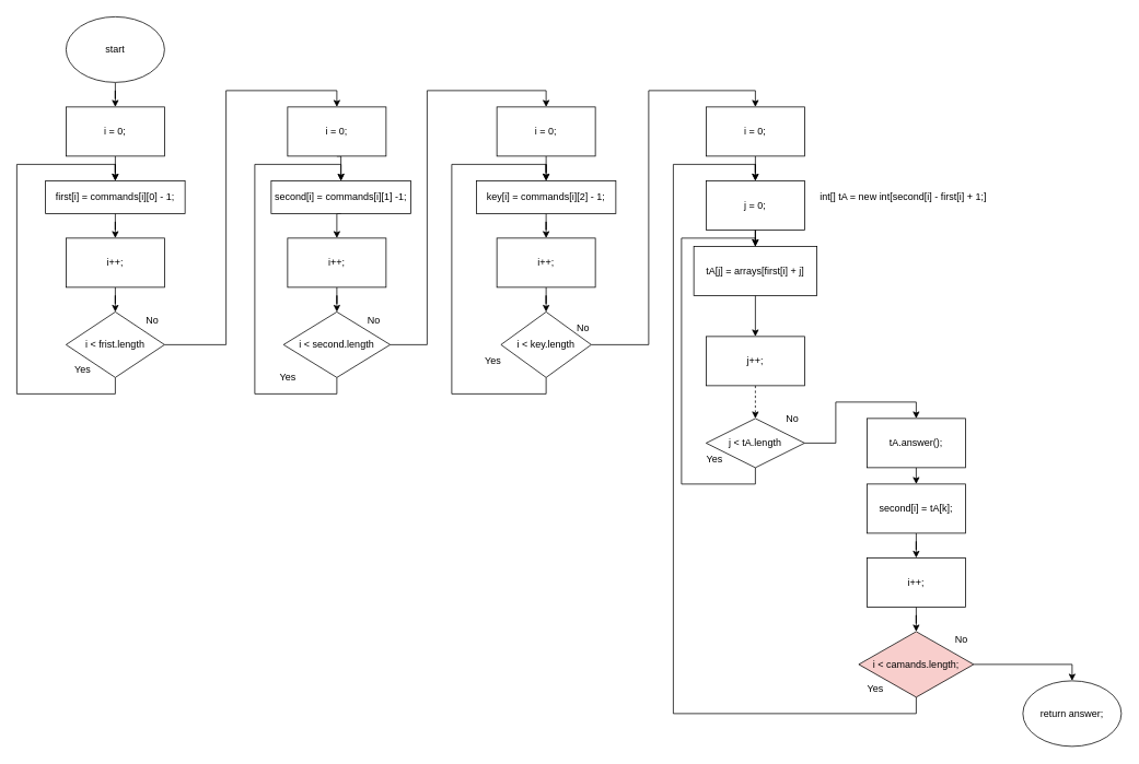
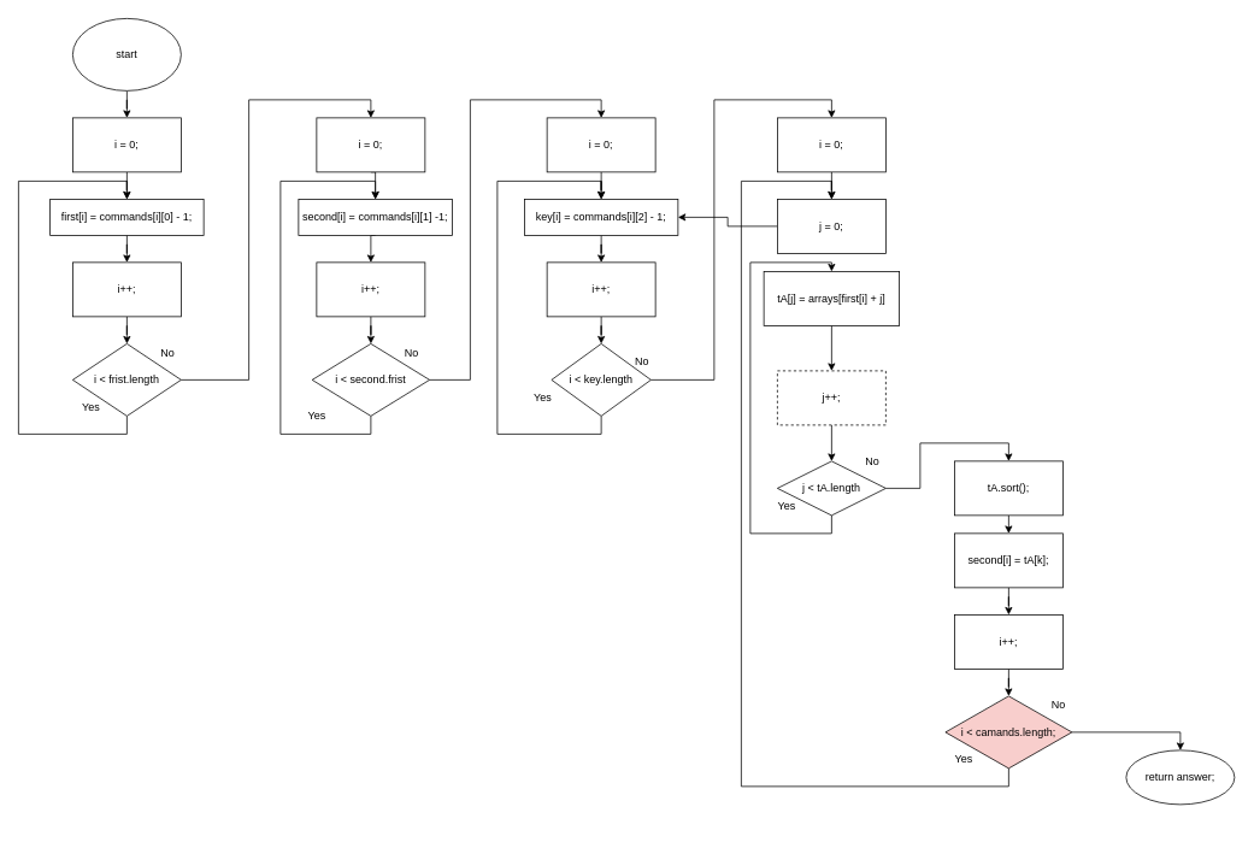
- <mxCell id="44" value="int[] tA = new int[second[i] - first[i] + 1;]" style="text;html=1;align=center;verticalAlign=middle;resizable=0;points=[];autosize=1;" vertex="1" parent="1"><mxGeometry x="990" y="230" width="220" height="20" as="geometry" /></mxCell>
- <mxCell id="39" value="" style="edgeStyle=orthogonalEdgeStyle;rounded=0;orthogonalLoop=1;jettySize=auto;html=1;" edge="1" parent="1" source="40" target="46"><mxGeometry relative="1" as="geometry" /></mxCell>
+ <mxCell id="39" value="" style="edgeStyle=orthogonalEdgeStyle;rounded=0;orthogonalLoop=1;jettySize=auto;html=1;" edge="1" parent="1" source="40" target="27"><mxGeometry relative="1" as="geometry" /></mxCell>
- <mxCell id="23" value="i &amp;lt; second.length" style="rhombus;whiteSpace=wrap;html=1;" vertex="1" parent="1"><mxGeometry x="345" y="380" width="130" height="80" as="geometry" /></mxCell>
+ <mxCell id="23" value="i &amp;lt; second.frist" style="rhombus;whiteSpace=wrap;html=1;" vertex="1" parent="1"><mxGeometry x="345" y="380" width="130" height="80" as="geometry" /></mxCell>
- <mxCell id="50" value="j++;" style="whiteSpace=wrap;html=1;" vertex="1" parent="1"><mxGeometry x="860" y="410" width="120" height="60" as="geometry" /></mxCell>
+ <mxCell id="50" value="j++;" style="whiteSpace=wrap;html=1;dashed=1;" vertex="1" parent="1"><mxGeometry x="860" y="410" width="120" height="60" as="geometry" /></mxCell>
- <mxCell id="49" value="" style="edgeStyle=orthogonalEdgeStyle;rounded=0;orthogonalLoop=1;jettySize=auto;html=1;dashed=1;" edge="1" parent="1" source="50" target="43"><mxGeometry relative="1" as="geometry" /></mxCell>
+ <mxCell id="49" value="" style="edgeStyle=orthogonalEdgeStyle;rounded=0;orthogonalLoop=1;jettySize=auto;html=1;" edge="1" parent="1" source="50" target="43"><mxGeometry relative="1" as="geometry" /></mxCell>
- <mxCell id="62" value="tA.answer();" style="whiteSpace=wrap;html=1;" vertex="1" parent="1"><mxGeometry x="1056" y="510" width="120" height="60" as="geometry" /></mxCell>
+ <mxCell id="62" value="tA.sort();" style="whiteSpace=wrap;html=1;" vertex="1" parent="1"><mxGeometry x="1056" y="510" width="120" height="60" as="geometry" /></mxCell>
- <mxCell id="60" value="return answer;" style="ellipse;whiteSpace=wrap;html=1;" vertex="1" parent="1"><mxGeometry x="1246" y="830" width="120" height="80" as="geometry" /></mxCell>
+ <mxCell id="60" value="return answer;" style="ellipse;whiteSpace=wrap;html=1;" vertex="1" parent="1"><mxGeometry x="1246" y="830" width="120" height="60" as="geometry" /></mxCell>
